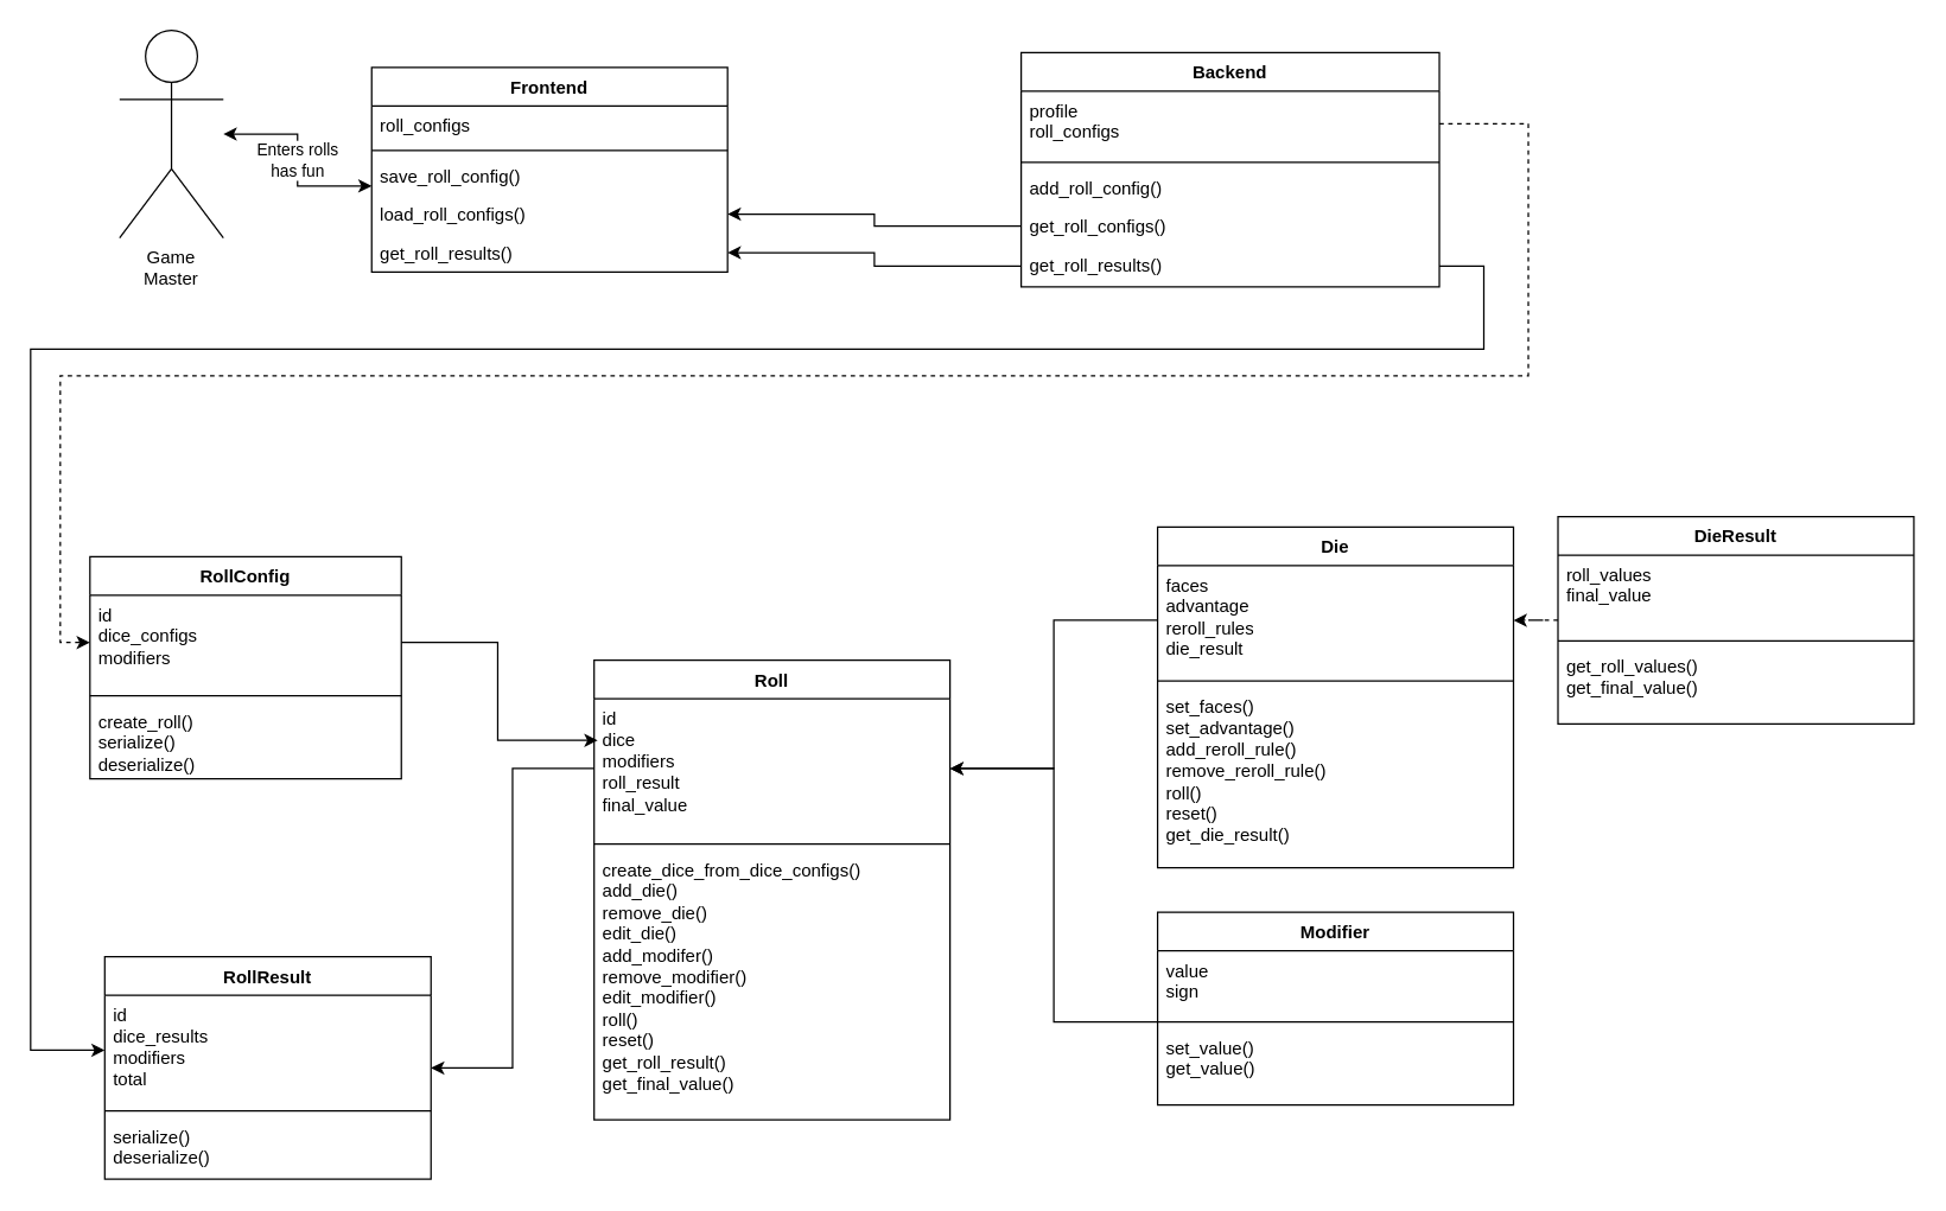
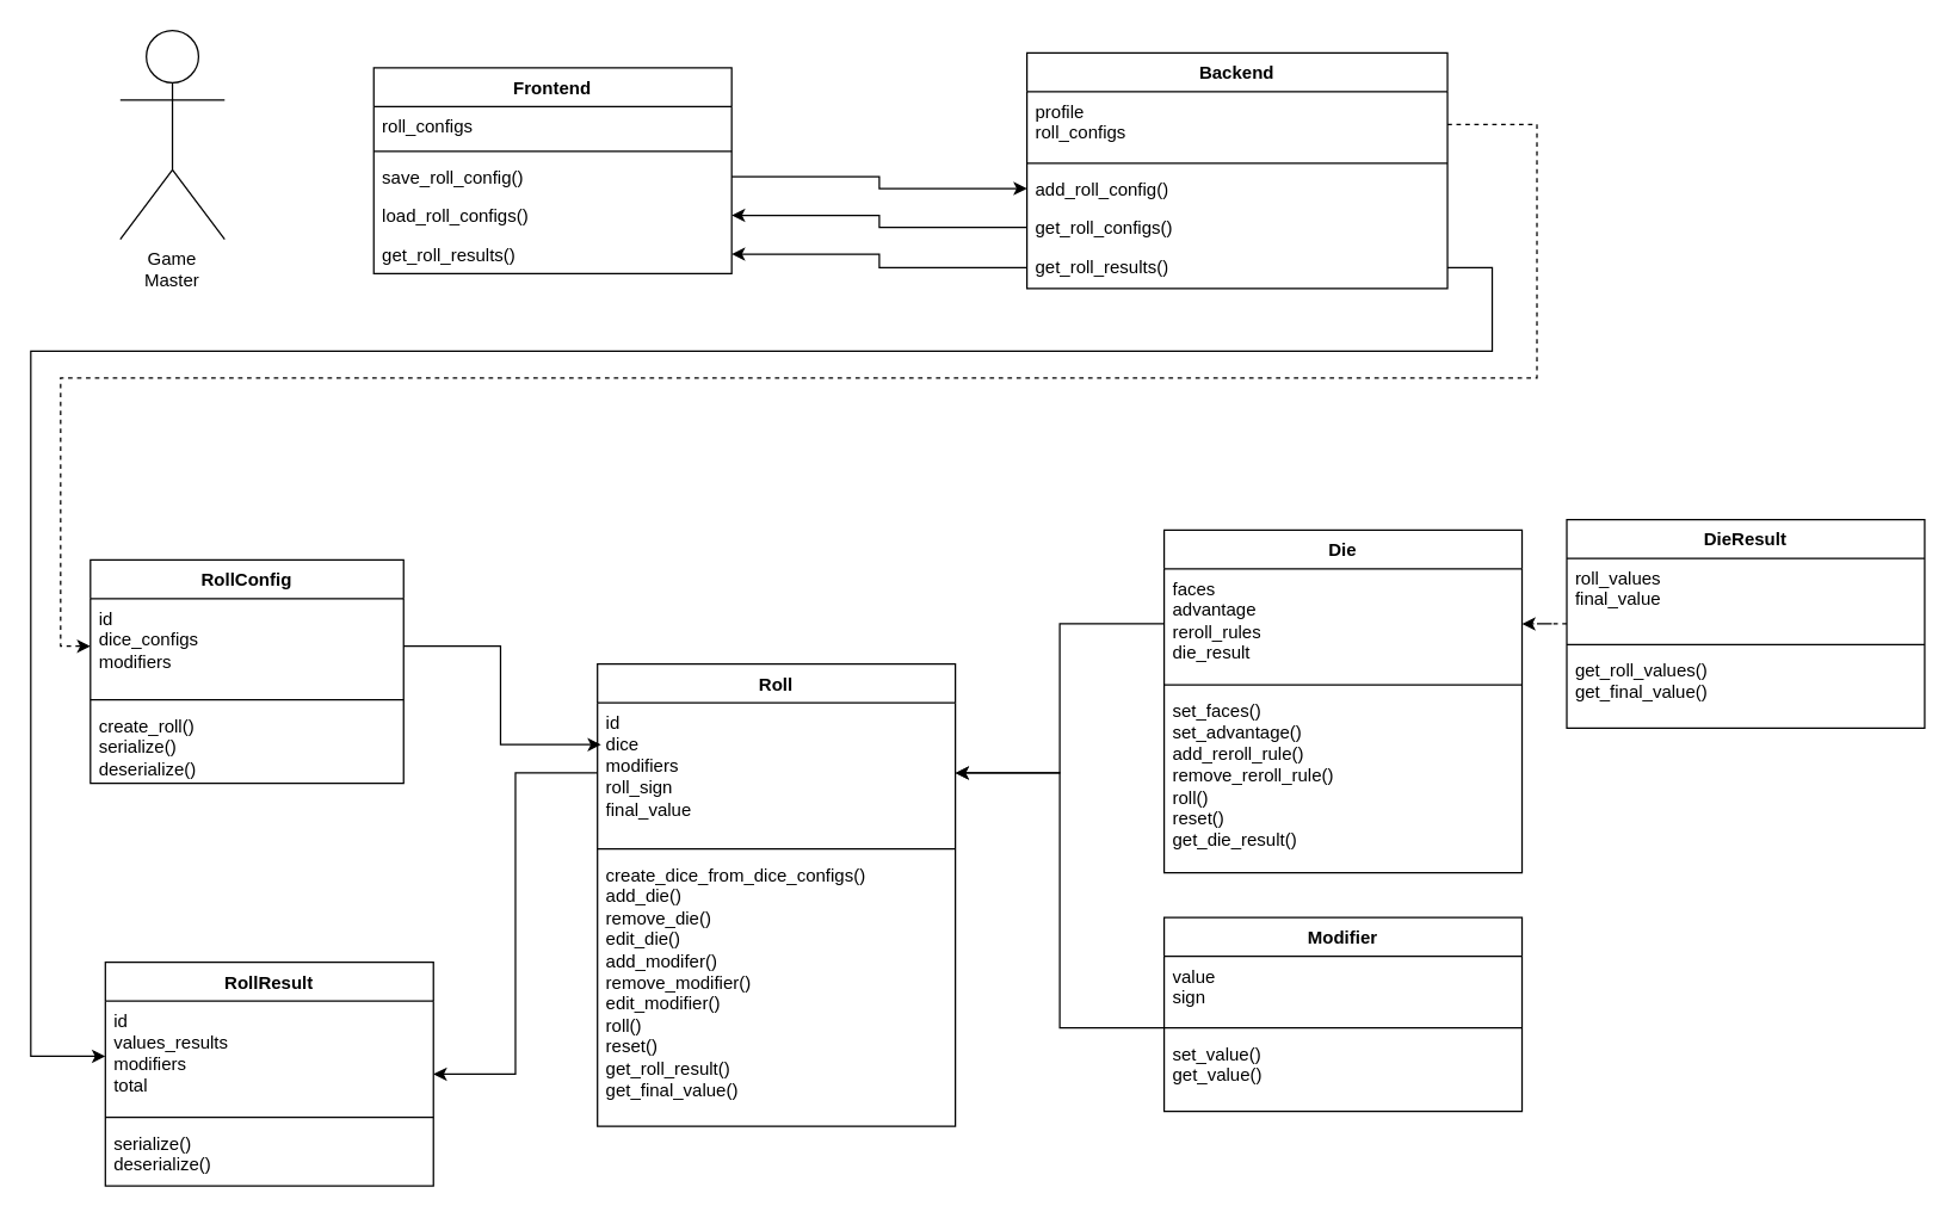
- <mxCell id="15" value="Enters rolls&lt;div&gt;has fun&lt;/div&gt;" style="edgeStyle=orthogonalEdgeStyle;rounded=0;orthogonalLoop=1;jettySize=auto;html=1;entryX=0;entryY=0.769;entryDx=0;entryDy=0;entryPerimeter=0;startArrow=classic;startFill=1;" edge="1" parent="1" source="2" target="6"><mxGeometry relative="1" as="geometry" /></mxCell>
+ <mxCell id="16" style="edgeStyle=orthogonalEdgeStyle;rounded=0;orthogonalLoop=1;jettySize=auto;html=1;entryX=0;entryY=0.5;entryDx=0;entryDy=0;" edge="1" parent="1" source="6" target="12"><mxGeometry relative="1" as="geometry" /></mxCell>
- <mxCell id="20" value="id&lt;div&gt;dice&lt;div&gt;modifiers&lt;/div&gt;&lt;/div&gt;&lt;div&gt;roll_result&lt;/div&gt;&lt;div&gt;final_value&lt;/div&gt;&lt;div&gt;&lt;br&gt;&lt;/div&gt;" style="text;strokeColor=none;fillColor=none;align=left;verticalAlign=top;spacingLeft=4;spacingRight=4;overflow=hidden;rotatable=0;points=[[0,0.5],[1,0.5]];portConstraint=eastwest;whiteSpace=wrap;html=1;" vertex="1" parent="19"><mxGeometry y="26" width="240" height="94" as="geometry" /></mxCell>
+ <mxCell id="20" value="id&lt;div&gt;dice&lt;div&gt;modifiers&lt;/div&gt;&lt;/div&gt;&lt;div&gt;roll_sign&lt;/div&gt;&lt;div&gt;final_value&lt;/div&gt;&lt;div&gt;&lt;br&gt;&lt;/div&gt;" style="text;strokeColor=none;fillColor=none;align=left;verticalAlign=top;spacingLeft=4;spacingRight=4;overflow=hidden;rotatable=0;points=[[0,0.5],[1,0.5]];portConstraint=eastwest;whiteSpace=wrap;html=1;" vertex="1" parent="19"><mxGeometry y="26" width="240" height="94" as="geometry" /></mxCell>
- <mxCell id="34" value="&lt;div&gt;id&lt;/div&gt;dice_results&lt;div&gt;modifiers&lt;/div&gt;&lt;div&gt;total&lt;/div&gt;" style="text;strokeColor=none;fillColor=none;align=left;verticalAlign=top;spacingLeft=4;spacingRight=4;overflow=hidden;rotatable=0;points=[[0,0.5],[1,0.5]];portConstraint=eastwest;whiteSpace=wrap;html=1;" vertex="1" parent="33"><mxGeometry y="26" width="220" height="74" as="geometry" /></mxCell>
+ <mxCell id="34" value="&lt;div&gt;id&lt;/div&gt;values_results&lt;div&gt;modifiers&lt;/div&gt;&lt;div&gt;total&lt;/div&gt;" style="text;strokeColor=none;fillColor=none;align=left;verticalAlign=top;spacingLeft=4;spacingRight=4;overflow=hidden;rotatable=0;points=[[0,0.5],[1,0.5]];portConstraint=eastwest;whiteSpace=wrap;html=1;" vertex="1" parent="33"><mxGeometry y="26" width="220" height="74" as="geometry" /></mxCell>
